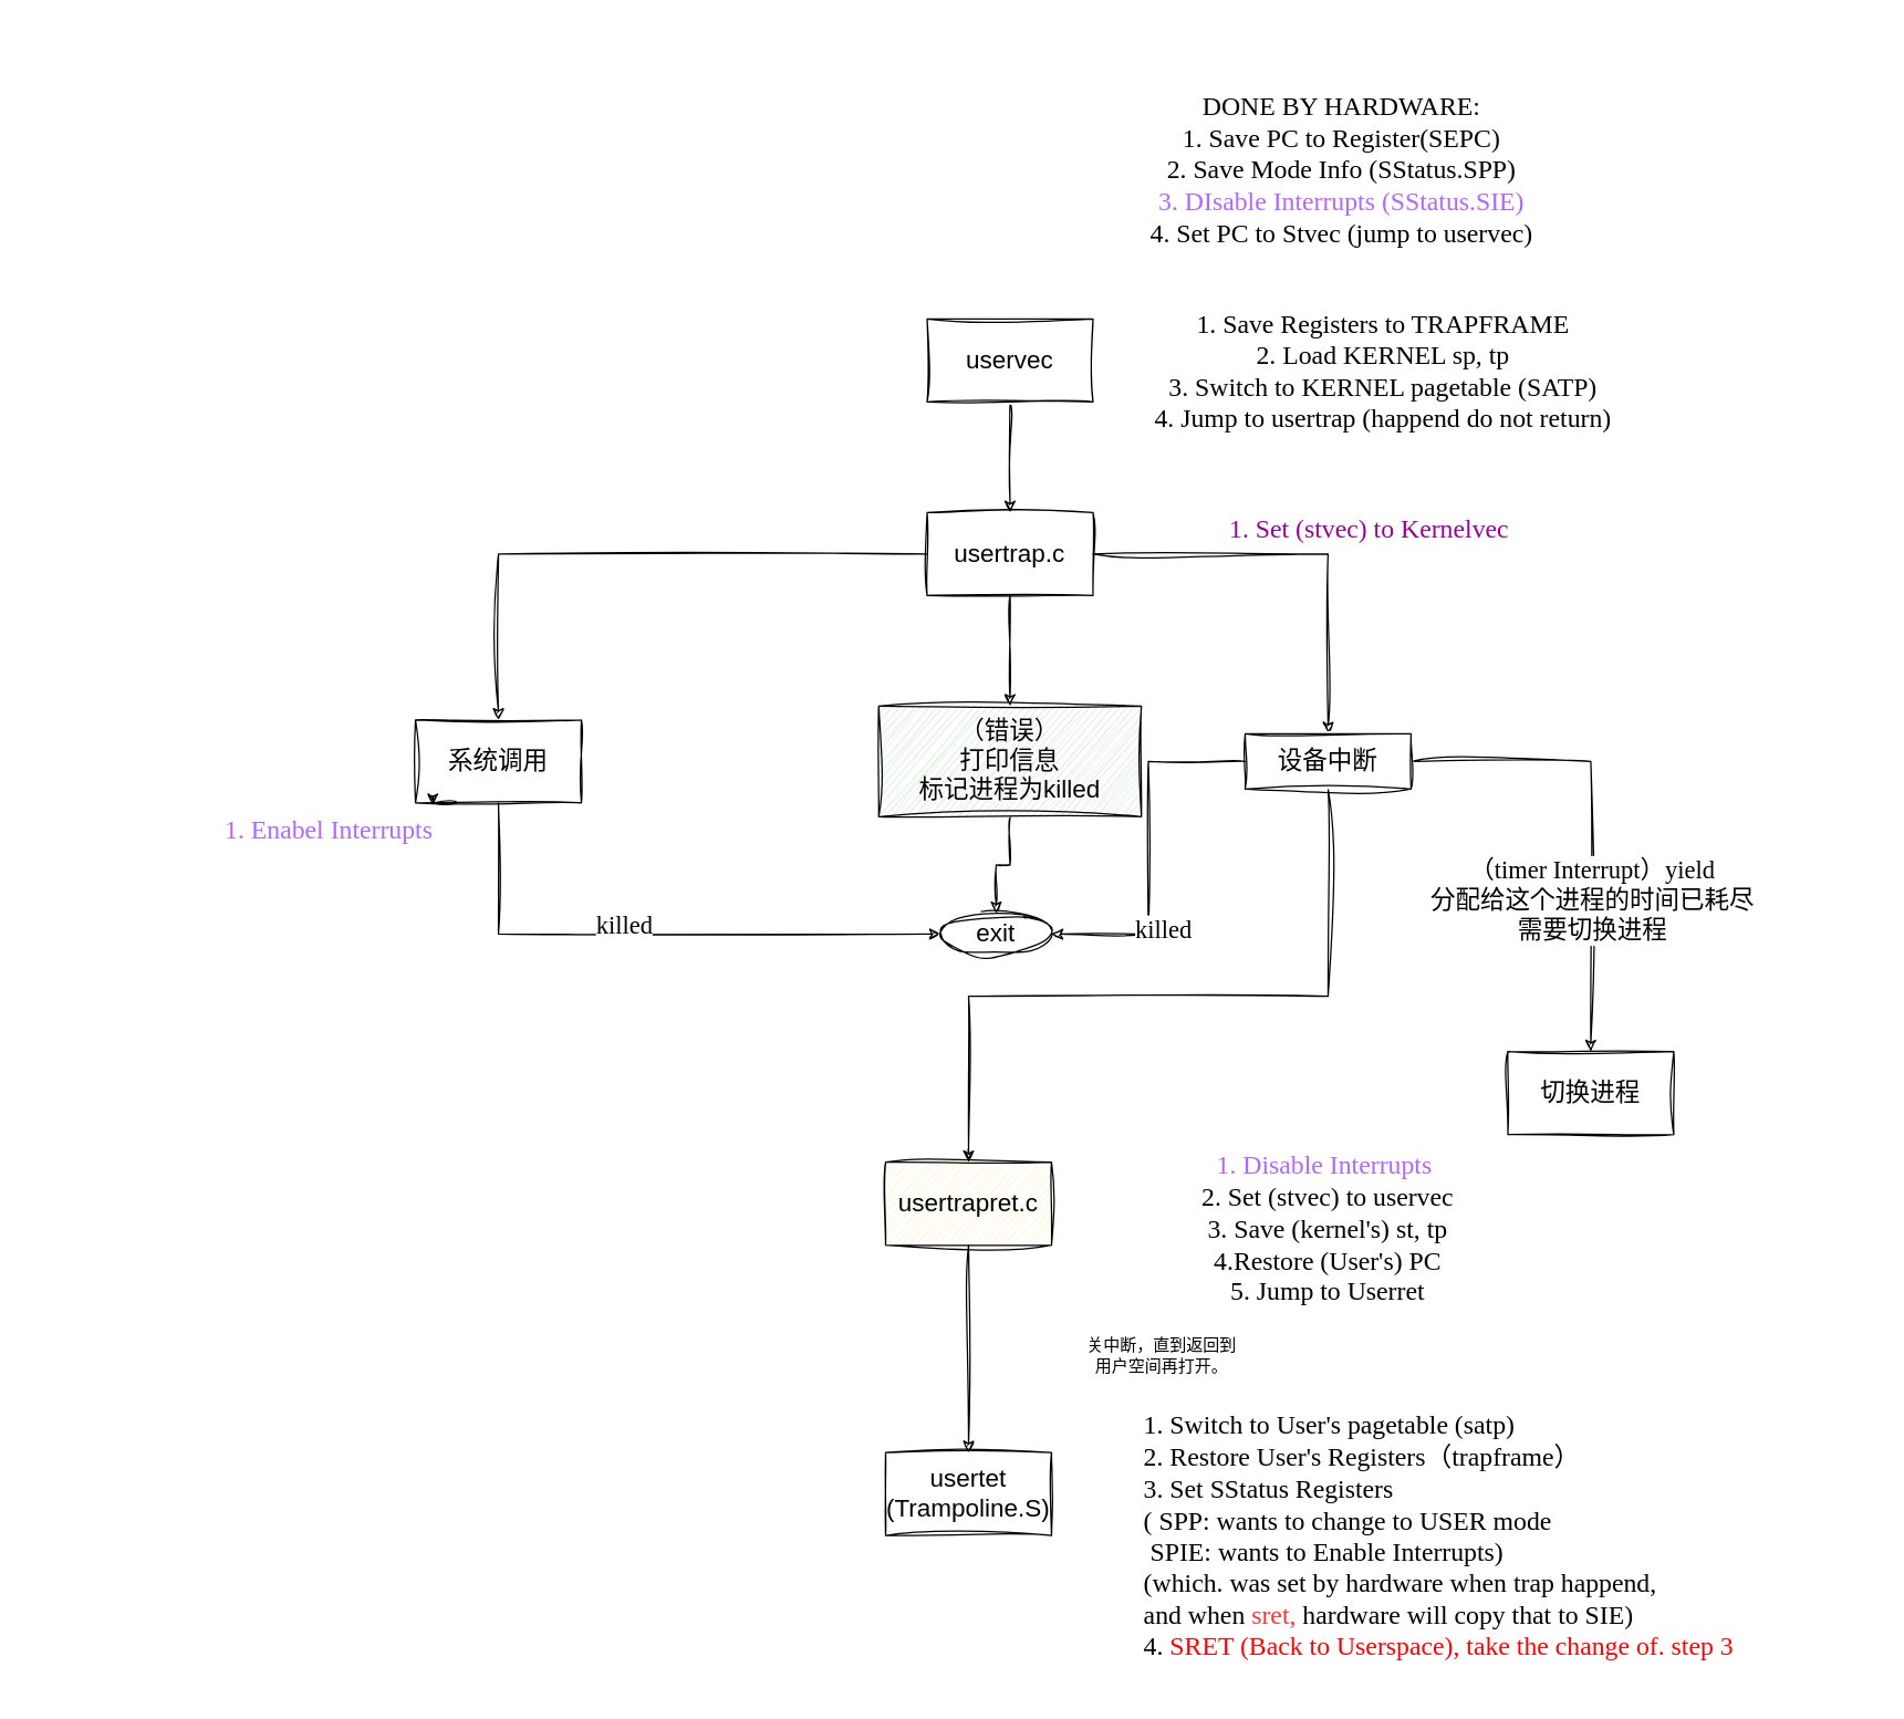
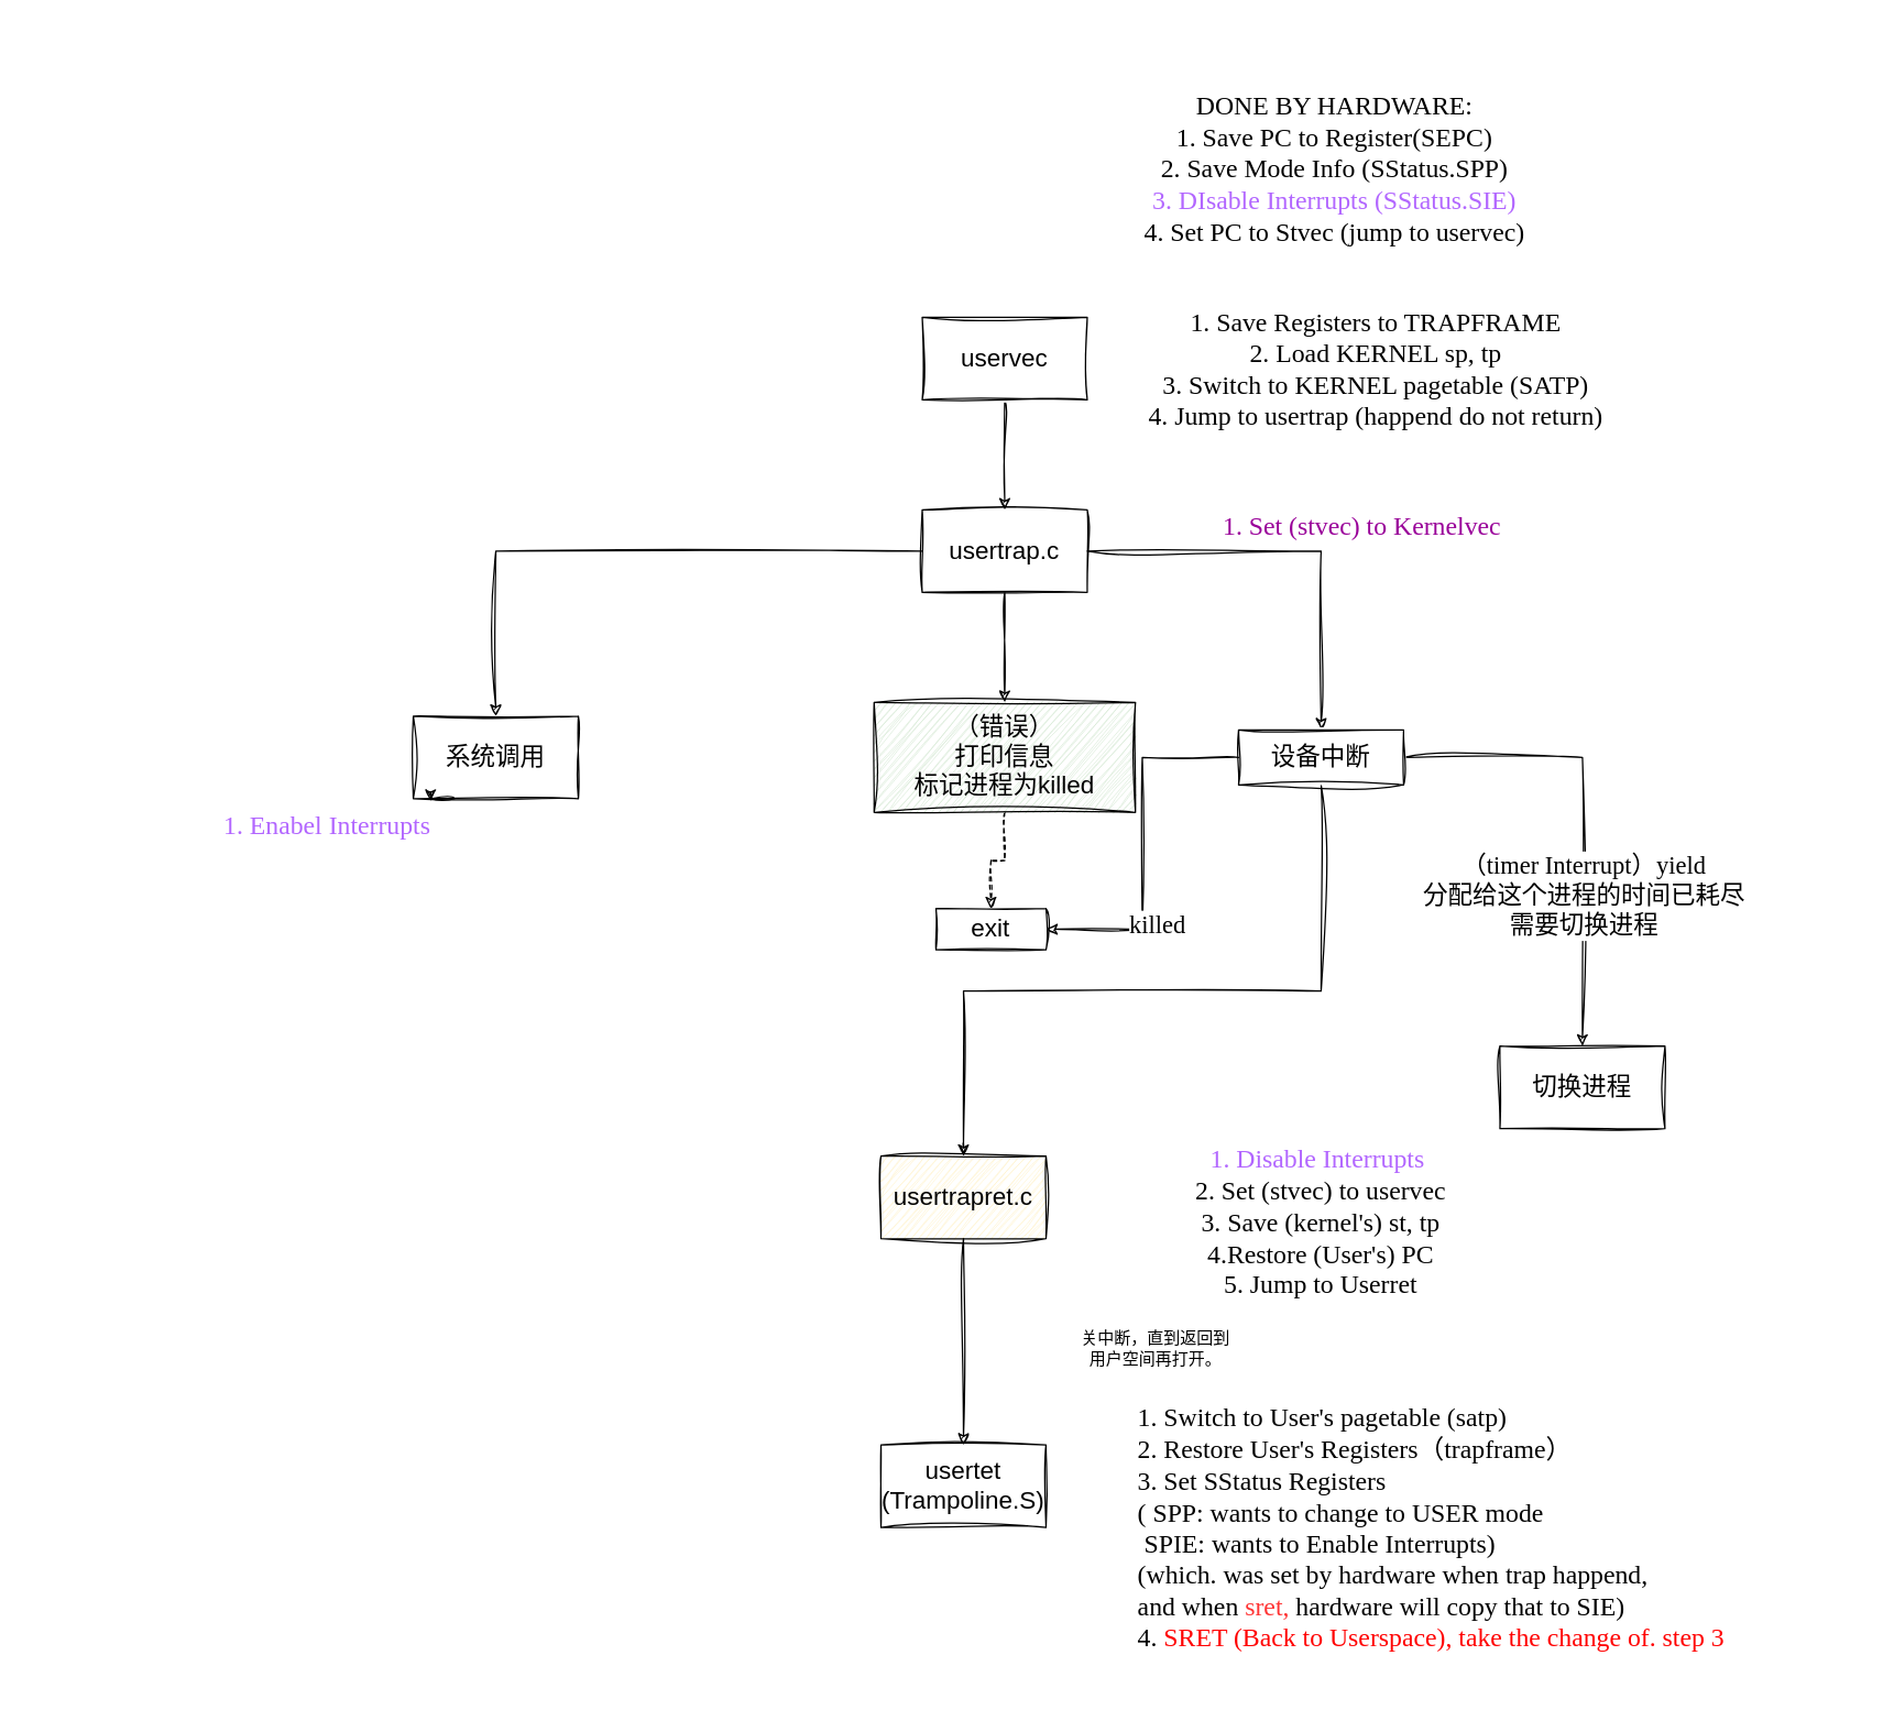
- <mxCell id="12" value="" style="edgeStyle=orthogonalEdgeStyle;rounded=0;sketch=1;hachureGap=4;jiggle=2;curveFitting=1;orthogonalLoop=1;jettySize=auto;html=1;fontFamily=Architects Daughter;fontSource=https%3A%2F%2Ffonts.googleapis.com%2Fcss%3Ffamily%3DArchitects%2BDaughter;" edge="1" parent="1" source="13" target="17"><mxGeometry relative="1" as="geometry" /></mxCell>
+ <mxCell id="12" value="" style="edgeStyle=orthogonalEdgeStyle;rounded=0;sketch=1;hachureGap=4;jiggle=2;curveFitting=1;orthogonalLoop=1;jettySize=auto;html=1;fontFamily=Architects Daughter;fontSource=https%3A%2F%2Ffonts.googleapis.com%2Fcss%3Ffamily%3DArchitects%2BDaughter;dashed=1;" edge="1" parent="1" source="13" target="17"><mxGeometry relative="1" as="geometry" /></mxCell>
- <mxCell id="14" style="edgeStyle=orthogonalEdgeStyle;rounded=0;sketch=1;hachureGap=4;jiggle=2;curveFitting=1;orthogonalLoop=1;jettySize=auto;html=1;entryX=0;entryY=0.5;entryDx=0;entryDy=0;fontFamily=Architects Daughter;fontSource=https%3A%2F%2Ffonts.googleapis.com%2Fcss%3Ffamily%3DArchitects%2BDaughter;exitX=0.5;exitY=1;exitDx=0;exitDy=0;" edge="1" parent="1" source="16" target="17"><mxGeometry relative="1" as="geometry"><Array as="points"><mxPoint x="360" y="675" /></Array></mxGeometry></mxCell>
- <mxCell id="15" value="&lt;font style=&quot;font-size: 18px;&quot;&gt;killed&lt;/font&gt;&lt;div&gt;&lt;br&gt;&lt;/div&gt;" style="edgeLabel;html=1;align=center;verticalAlign=middle;resizable=0;points=[];sketch=1;hachureGap=4;jiggle=2;curveFitting=1;fontFamily=Architects Daughter;fontSource=https%3A%2F%2Ffonts.googleapis.com%2Fcss%3Ffamily%3DArchitects%2BDaughter;" vertex="1" connectable="0" parent="14"><mxGeometry x="0.346" y="-1" relative="1" as="geometry"><mxPoint x="-94" y="-1" as="offset" /></mxGeometry></mxCell>
- <mxCell id="17" value="exit" style="ellipse;whiteSpace=wrap;html=1;sketch=1;curveFitting=1;jiggle=2;fontSize=18;" vertex="1" parent="1"><mxGeometry x="680" y="660" width="80" height="30" as="geometry" /></mxCell>
+ <mxCell id="17" value="exit" style="rounded=0;whiteSpace=wrap;html=1;sketch=1;curveFitting=1;jiggle=2;fontSize=18;" vertex="1" parent="1"><mxGeometry x="680" y="660" width="80" height="30" as="geometry" /></mxCell>
